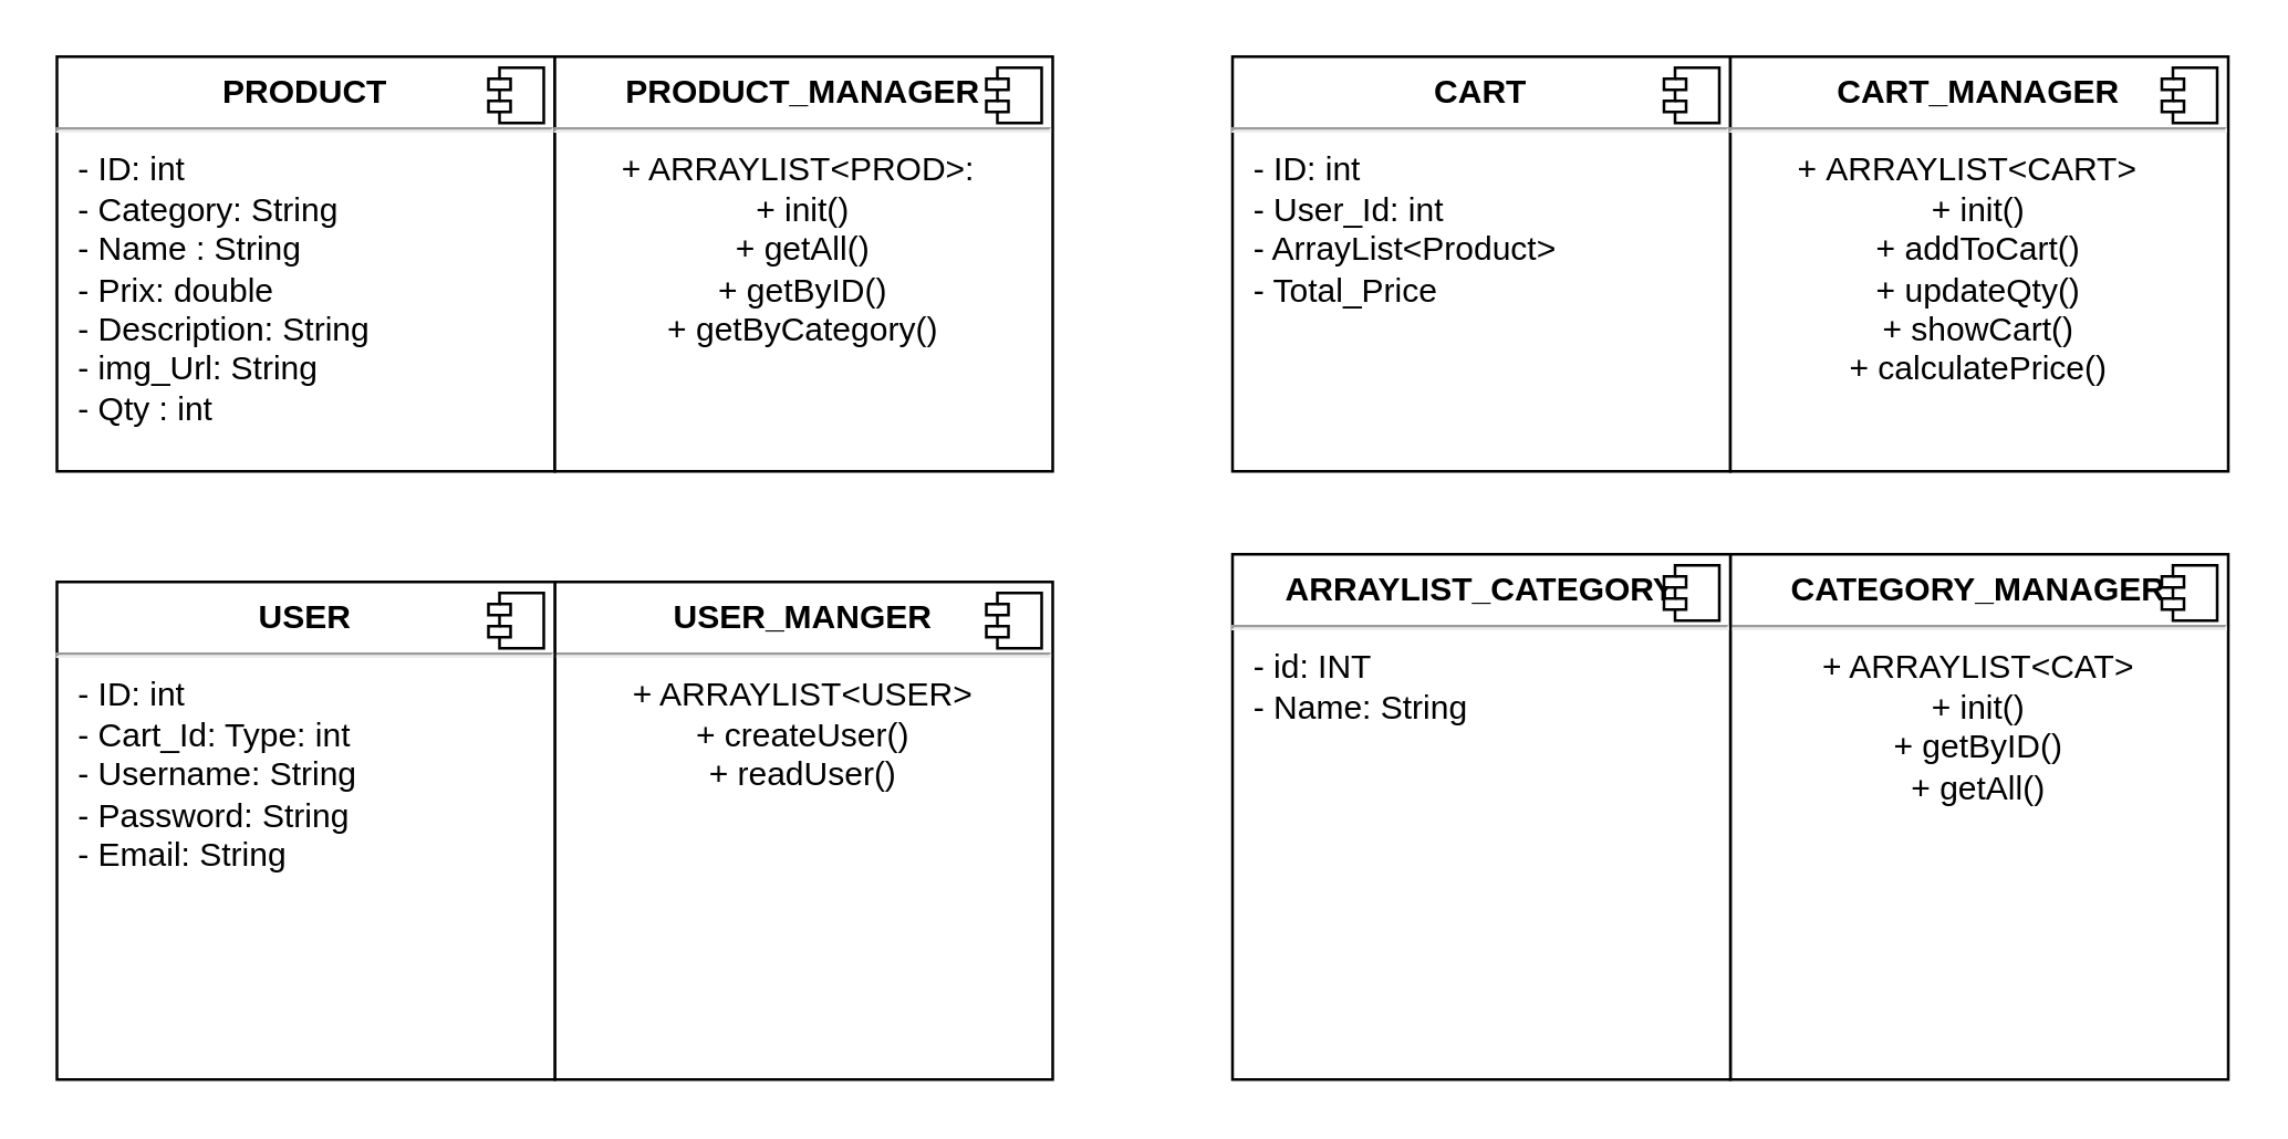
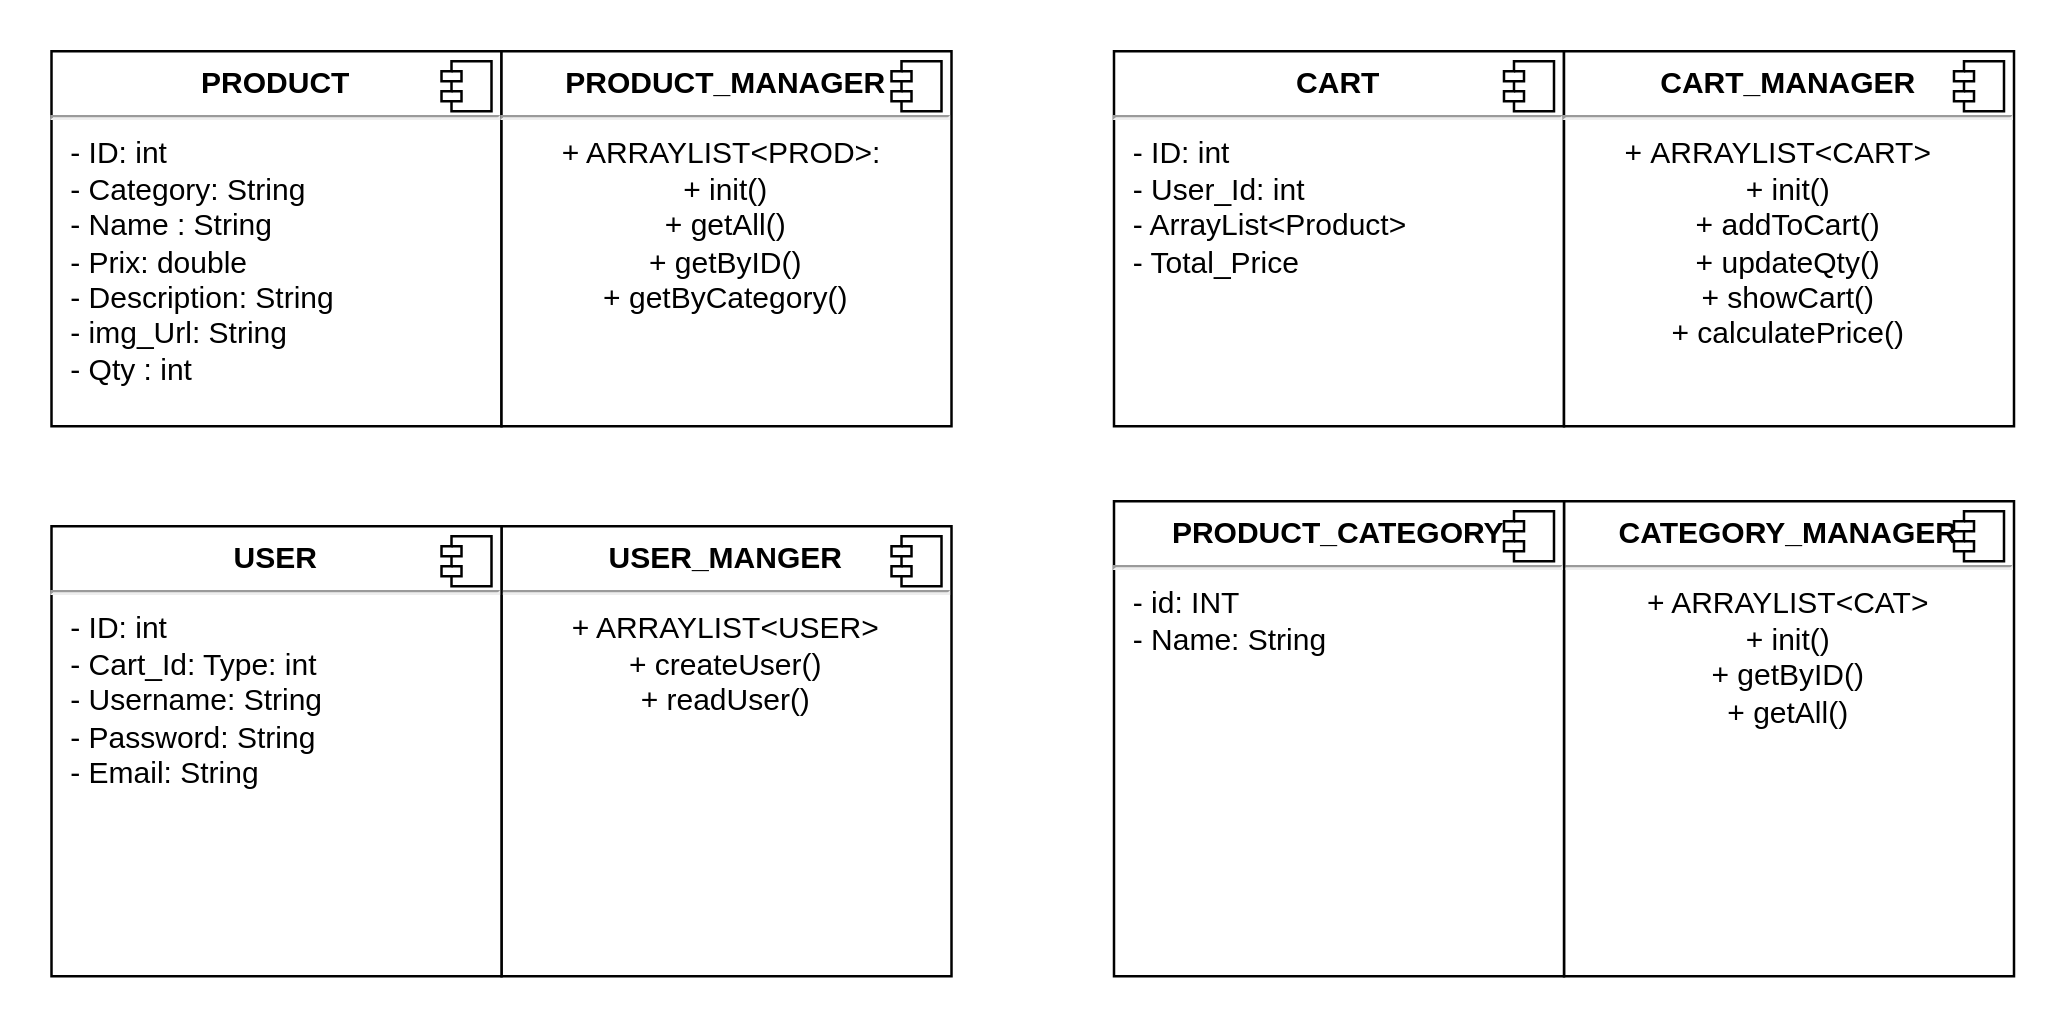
- <mxCell id="16" value="&lt;p style=&quot;margin: 0px ; margin-top: 6px ; text-align: center&quot;&gt;&lt;b&gt;ARRAYLIST_CATEGORY&lt;/b&gt;&lt;/p&gt;&lt;hr&gt;&lt;p style=&quot;margin: 0px ; margin-left: 8px&quot;&gt;- id: INT&lt;br&gt;- Name: String&lt;/p&gt;" style="align=left;overflow=fill;html=1;dropTarget=0;" vertex="1" parent="1"><mxGeometry x="445" y="200" width="180" height="190" as="geometry" /></mxCell>
+ <mxCell id="16" value="&lt;p style=&quot;margin: 0px ; margin-top: 6px ; text-align: center&quot;&gt;&lt;b&gt;PRODUCT_CATEGORY&lt;/b&gt;&lt;/p&gt;&lt;hr&gt;&lt;p style=&quot;margin: 0px ; margin-left: 8px&quot;&gt;- id: INT&lt;br&gt;- Name: String&lt;/p&gt;" style="align=left;overflow=fill;html=1;dropTarget=0;" vertex="1" parent="1"><mxGeometry x="445" y="200" width="180" height="190" as="geometry" /></mxCell>
